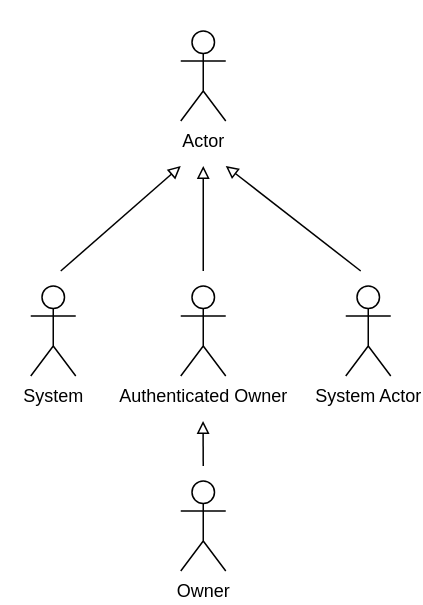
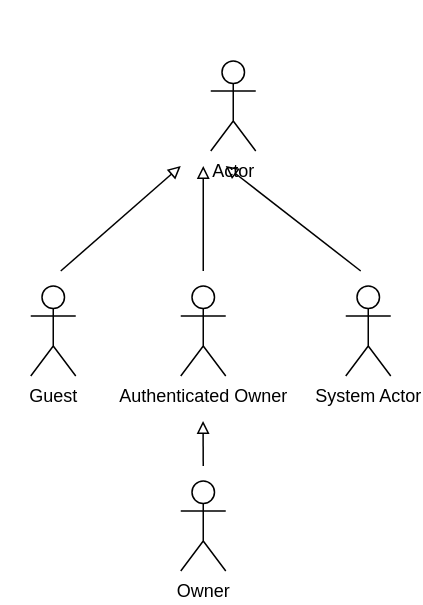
- <mxCell id="5" value="Actor" style="shape=umlActor;verticalLabelPosition=bottom;verticalAlign=top;html=1;outlineConnect=0;" vertex="1" parent="1"><mxGeometry x="120" y="20" width="30" height="60" as="geometry" /></mxCell>
+ <mxCell id="5" value="Actor" style="shape=umlActor;verticalLabelPosition=bottom;verticalAlign=top;html=1;outlineConnect=0;" vertex="1" parent="1"><mxGeometry x="140" y="40" width="30" height="60" as="geometry" /></mxCell>
- <mxCell id="2" value="System" style="shape=umlActor;verticalLabelPosition=bottom;verticalAlign=top;html=1;outlineConnect=0;" vertex="1" parent="1"><mxGeometry x="20" y="190" width="30" height="60" as="geometry" /></mxCell>
+ <mxCell id="2" value="Guest" style="shape=umlActor;verticalLabelPosition=bottom;verticalAlign=top;html=1;outlineConnect=0;" vertex="1" parent="1"><mxGeometry x="20" y="190" width="30" height="60" as="geometry" /></mxCell>
